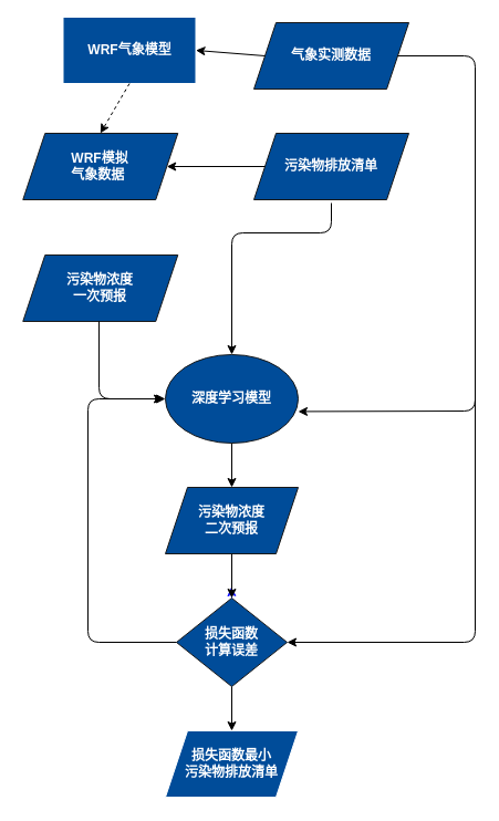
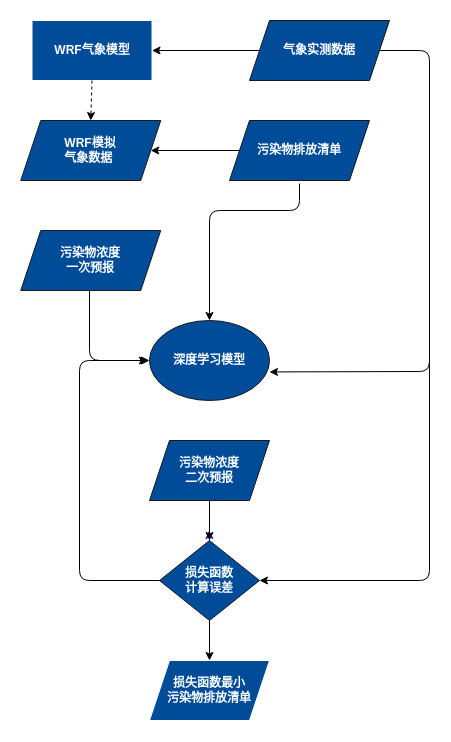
- <mxCell id="3" value="&lt;font color=&quot;#ffffff&quot;&gt;&lt;b&gt;WRF气象模型&lt;/b&gt;&lt;/font&gt;" style="rounded=0;whiteSpace=wrap;html=1;strokeColor=#FFFFFF;fillColor=#004C99;" vertex="1" parent="1"><mxGeometry x="56.5" y="15" width="120" height="60" as="geometry" /></mxCell>
+ <mxCell id="3" value="&lt;font color=&quot;#ffffff&quot;&gt;&lt;b&gt;WRF气象模型&lt;/b&gt;&lt;/font&gt;" style="rounded=0;whiteSpace=wrap;html=1;strokeColor=#FFFFFF;fillColor=#004C99;" vertex="1" parent="1"><mxGeometry x="31.5" y="20" width="120" height="60" as="geometry" /></mxCell>
- <mxCell id="4" value="&lt;font color=&quot;#ffffff&quot;&gt;&lt;b&gt;气象实测数据&lt;/b&gt;&lt;/font&gt;" style="shape=parallelogram;perimeter=parallelogramPerimeter;whiteSpace=wrap;html=1;fixedSize=1;strokeColor=#191919;fillColor=#004C99;size=20;" vertex="1" parent="1"><mxGeometry x="229" y="20" width="140" height="60" as="geometry" /></mxCell>
+ <mxCell id="4" value="&lt;font color=&quot;#ffffff&quot;&gt;&lt;b&gt;气象实测数据&lt;/b&gt;&lt;/font&gt;" style="shape=parallelogram;perimeter=parallelogramPerimeter;whiteSpace=wrap;html=1;fixedSize=1;strokeColor=#191919;fillColor=#004C99;size=20;" vertex="1" parent="1"><mxGeometry x="249" y="20" width="140" height="60" as="geometry" /></mxCell>
- <mxCell id="16" value="" style="endArrow=classic;html=1;exitX=0.5;exitY=1;exitDx=0;exitDy=0;entryX=0.5;entryY=0;entryDx=0;entryDy=0;" edge="1" parent="1" source="11" target="15"><mxGeometry width="50" height="50" relative="1" as="geometry"><mxPoint x="249" y="250" as="sourcePoint" /><mxPoint x="299" y="200" as="targetPoint" /></mxGeometry></mxCell>
